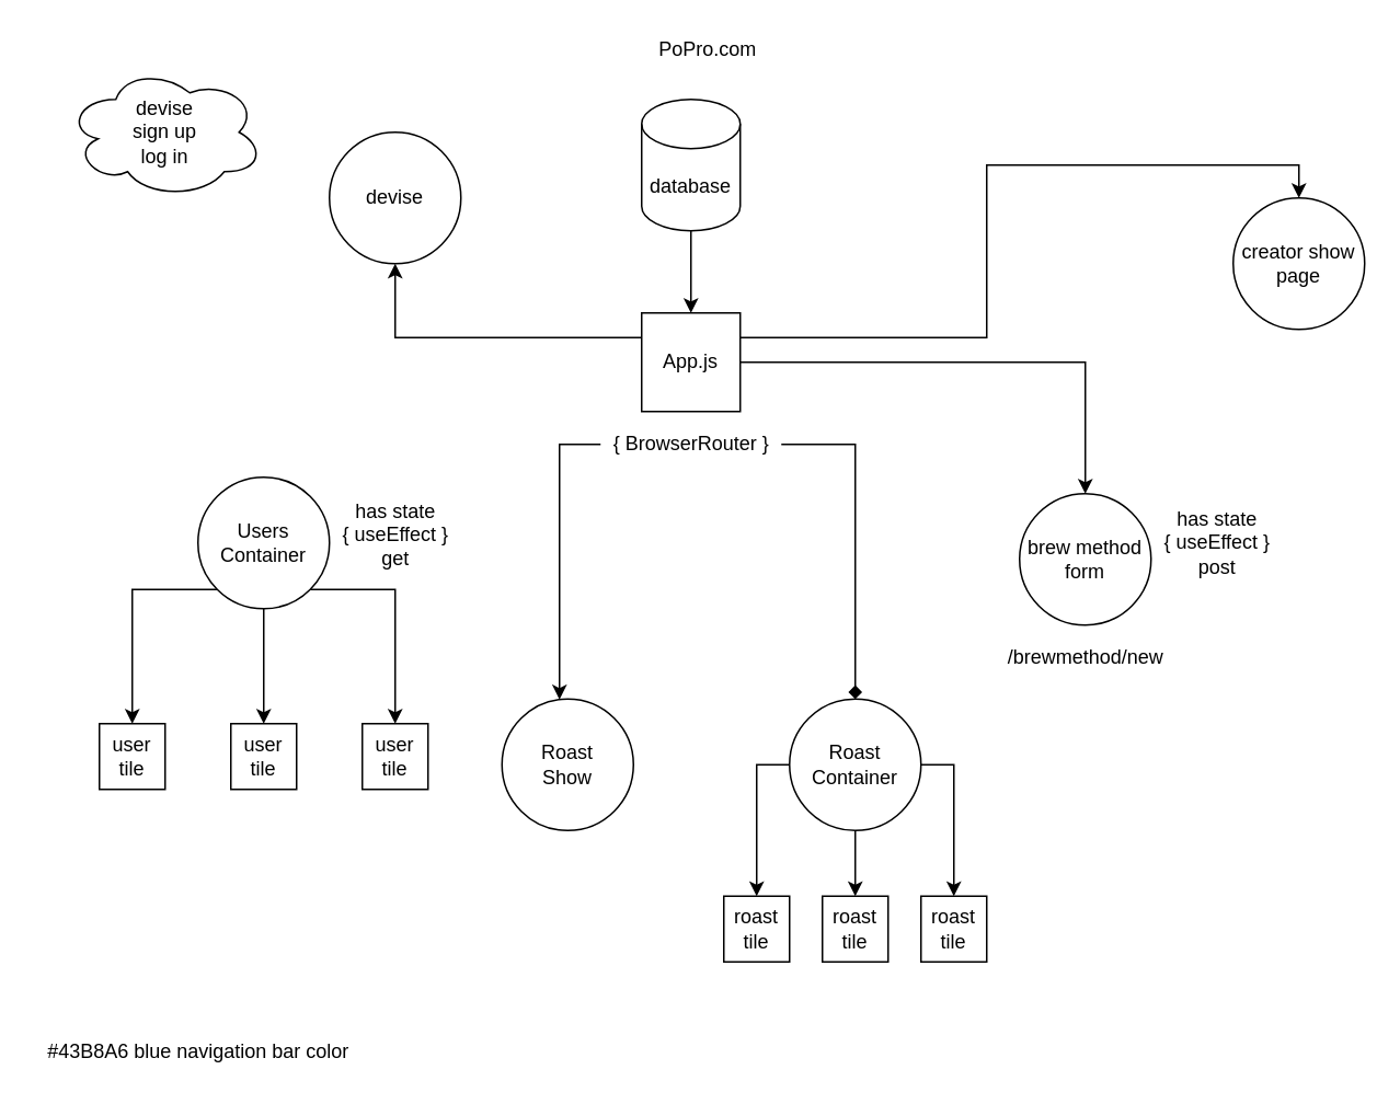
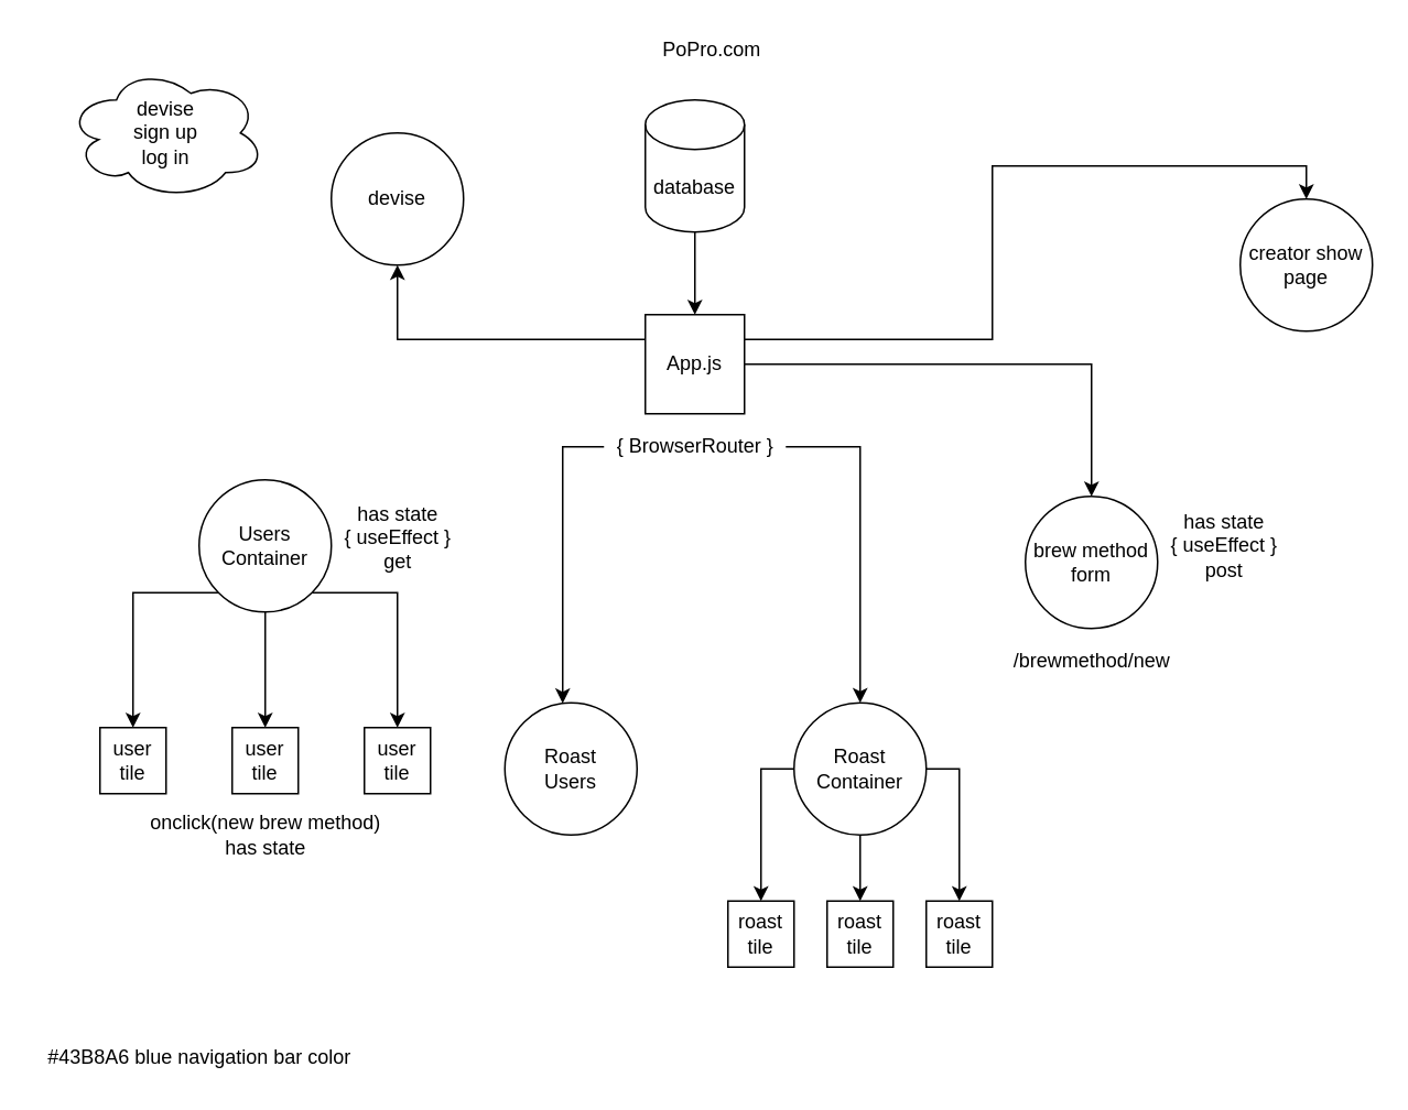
- <mxCell id="14" style="edgeStyle=orthogonalEdgeStyle;rounded=0;orthogonalLoop=1;jettySize=auto;html=1;entryX=0.5;entryY=0;entryDx=0;entryDy=0;endArrow=diamond;" parent="1" source="16" target="30" edge="1"><mxGeometry relative="1" as="geometry" /></mxCell>
+ <mxCell id="14" style="edgeStyle=orthogonalEdgeStyle;rounded=0;orthogonalLoop=1;jettySize=auto;html=1;entryX=0.5;entryY=0;entryDx=0;entryDy=0;" parent="1" source="16" target="30" edge="1"><mxGeometry relative="1" as="geometry" /></mxCell>
- <mxCell id="35" value="Roast&lt;br&gt;Show" style="ellipse;whiteSpace=wrap;html=1;aspect=fixed;" vertex="1" parent="1"><mxGeometry x="305" y="425" width="80" height="80" as="geometry" /></mxCell>
+ <mxCell id="35" value="Roast&lt;br&gt;Users" style="ellipse;whiteSpace=wrap;html=1;aspect=fixed;" vertex="1" parent="1"><mxGeometry x="305" y="425" width="80" height="80" as="geometry" /></mxCell>
+ <mxCell id="24" value="onclick(new brew method)&lt;br&gt;has state" style="text;html=1;align=center;verticalAlign=middle;resizable=0;points=[];autosize=1;" parent="1" vertex="1"><mxGeometry x="85" y="490" width="150" height="30" as="geometry" /></mxCell>
